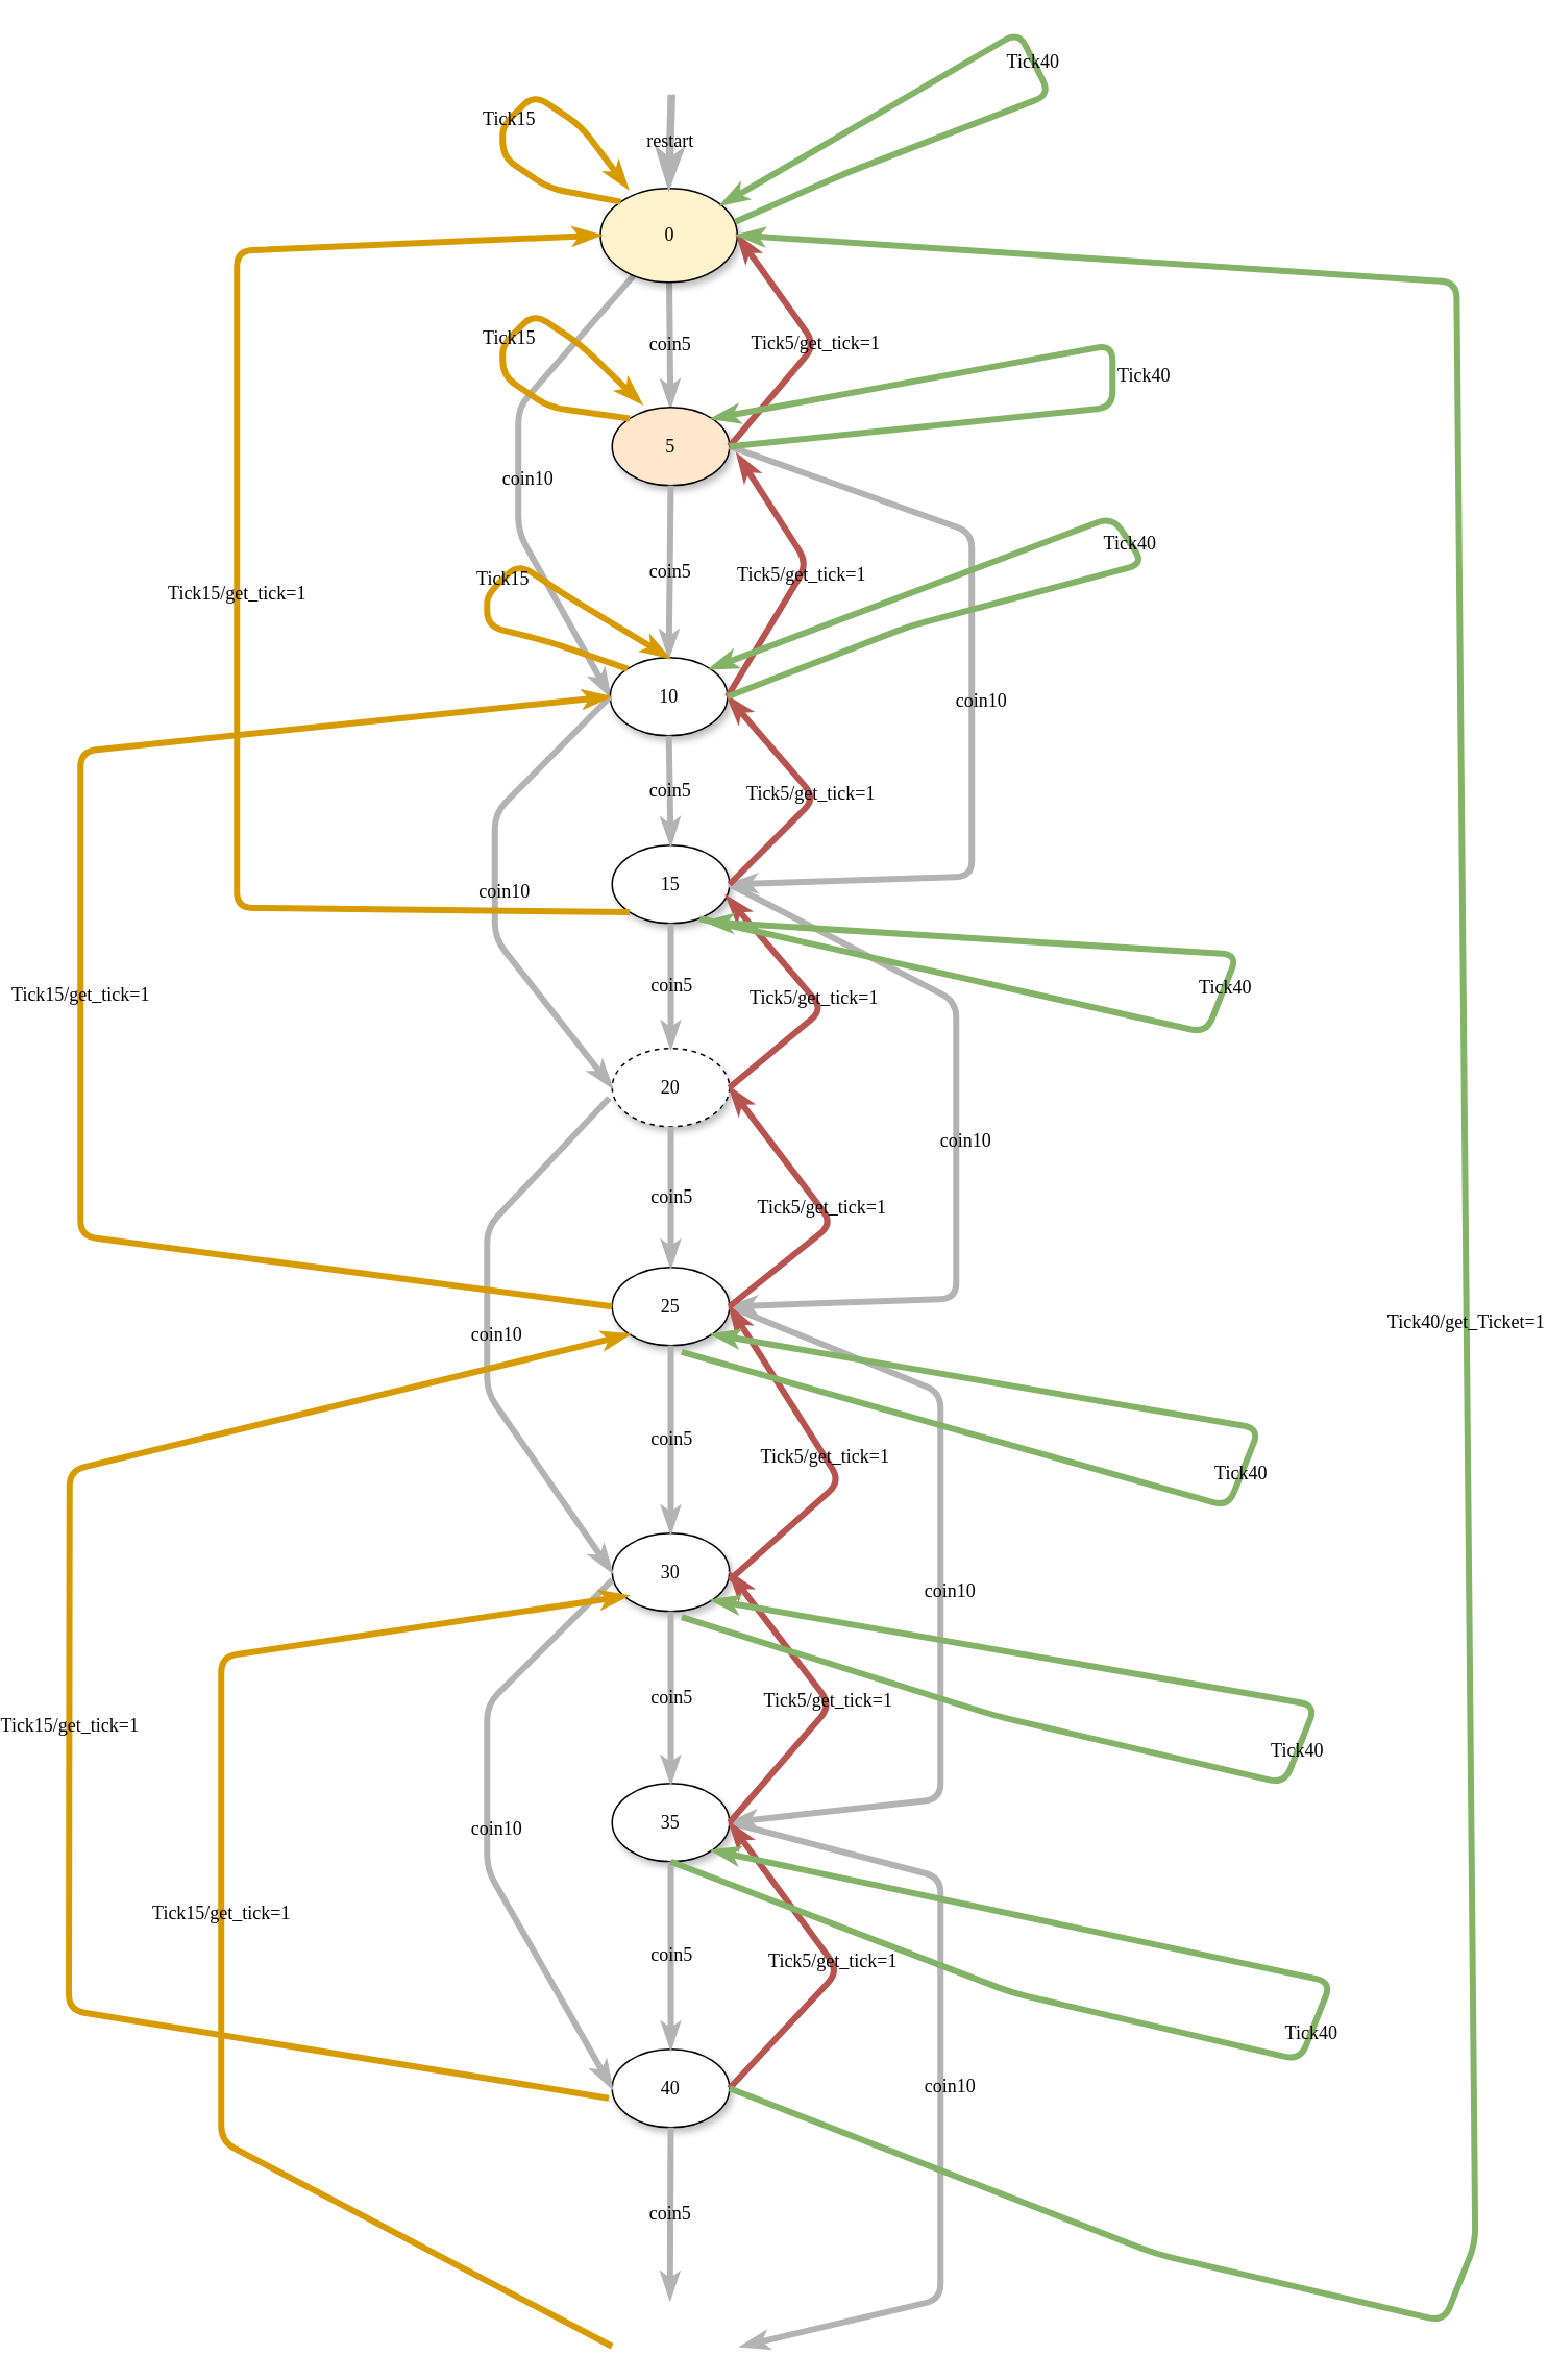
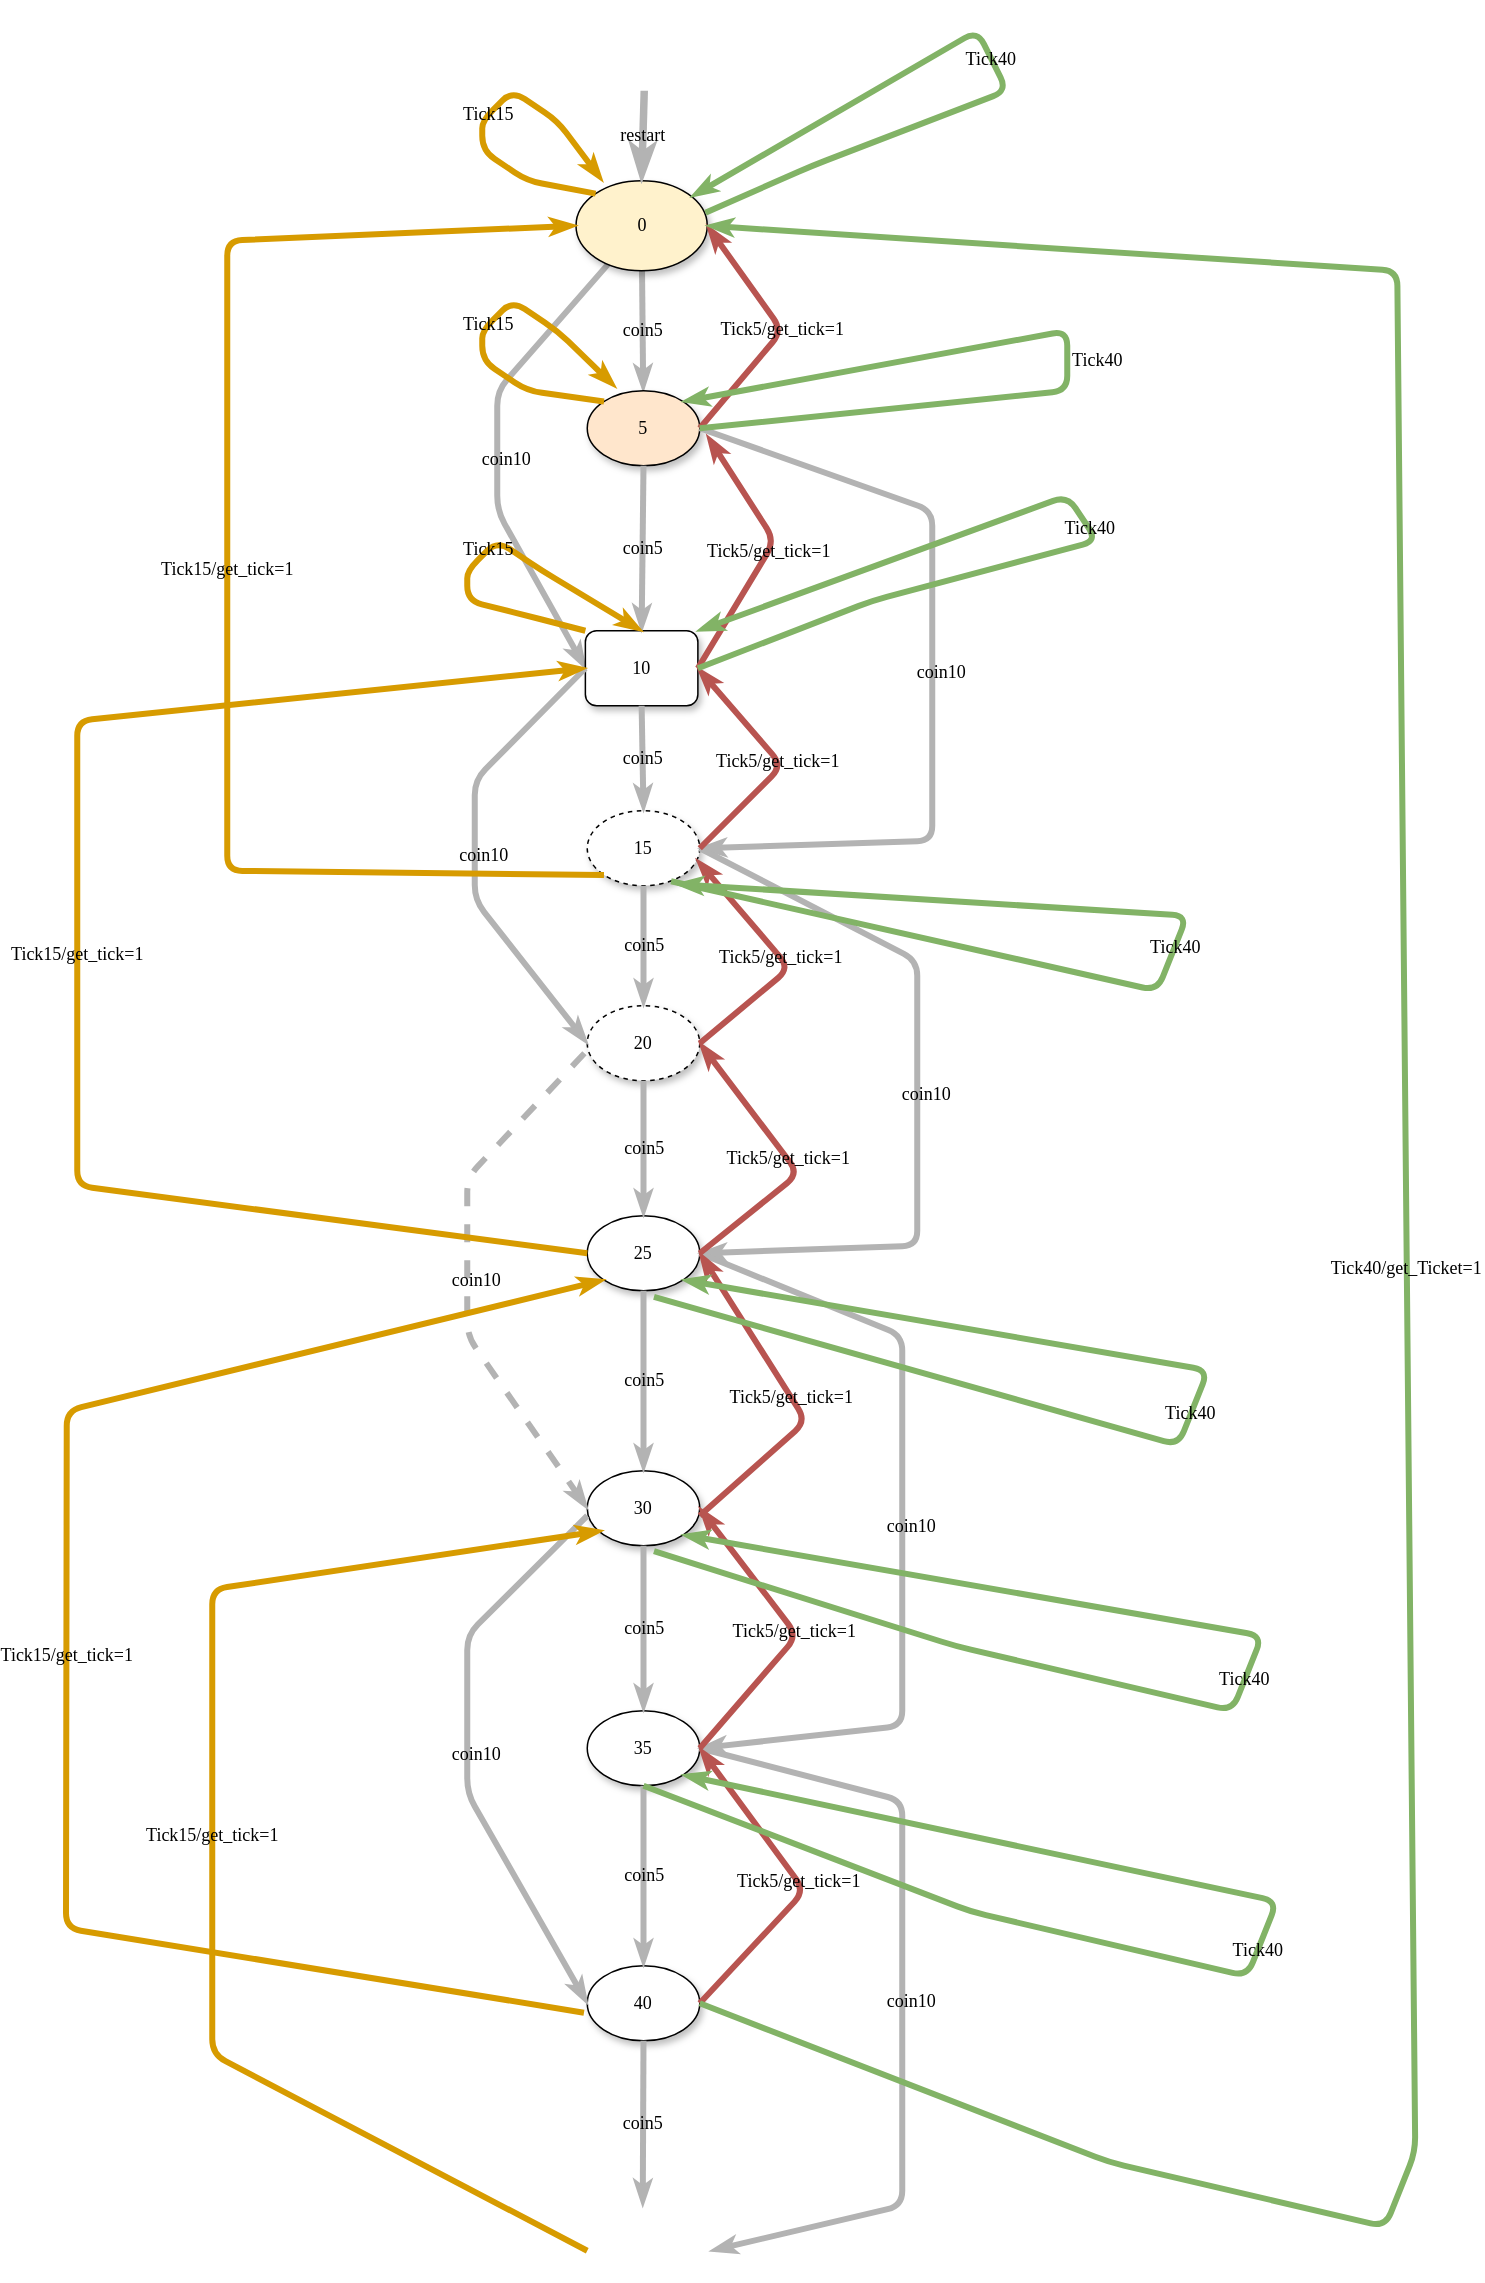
- <mxCell id="7" value="10" style="ellipse;whiteSpace=wrap;html=1;rounded=0;shadow=1;comic=0;labelBackgroundColor=none;strokeWidth=1;fontFamily=Verdana;fontSize=12;align=center;" vertex="1" parent="1"><mxGeometry x="366.75" y="420" width="75" height="50" as="geometry" /></mxCell>
+ <mxCell id="7" value="10" style="whiteSpace=wrap;html=1;shadow=1;comic=0;labelBackgroundColor=none;strokeWidth=1;fontFamily=Verdana;fontSize=12;align=center;rounded=1;" vertex="1" parent="1"><mxGeometry x="366.75" y="420" width="75" height="50" as="geometry" /></mxCell>
- <mxCell id="9" value="15" style="ellipse;whiteSpace=wrap;html=1;rounded=0;shadow=1;comic=0;labelBackgroundColor=none;strokeWidth=1;fontFamily=Verdana;fontSize=12;align=center;" vertex="1" parent="1"><mxGeometry x="368" y="540" width="75" height="50" as="geometry" /></mxCell>
+ <mxCell id="9" value="15" style="ellipse;whiteSpace=wrap;html=1;rounded=0;shadow=1;comic=0;labelBackgroundColor=none;strokeWidth=1;fontFamily=Verdana;fontSize=12;align=center;dashed=1;" vertex="1" parent="1"><mxGeometry x="368" y="540" width="75" height="50" as="geometry" /></mxCell>
- <mxCell id="23" value="coin10" style="edgeStyle=none;rounded=1;html=1;labelBackgroundColor=none;startArrow=none;startFill=0;startSize=5;endArrow=classicThin;endFill=1;endSize=5;jettySize=auto;orthogonalLoop=1;strokeColor=#B3B3B3;strokeWidth=4;fontFamily=Verdana;fontSize=12;entryX=0;entryY=0.5;entryDx=0;entryDy=0;exitX=-0.025;exitY=0.634;exitDx=0;exitDy=0;exitPerimeter=0;" edge="1" parent="1" source="12" target="14"><mxGeometry x="0.006" y="6" relative="1" as="geometry"><mxPoint x="363" y="700" as="sourcePoint" /><mxPoint x="363" y="960" as="targetPoint" /><Array as="points"><mxPoint x="288" y="784.5" /><mxPoint x="288" y="890" /></Array><mxPoint y="1" as="offset" /></mxGeometry></mxCell>
+ <mxCell id="23" value="coin10" style="edgeStyle=none;rounded=1;html=1;labelBackgroundColor=none;startArrow=none;startFill=0;startSize=5;endArrow=classicThin;endFill=1;endSize=5;jettySize=auto;orthogonalLoop=1;strokeColor=#B3B3B3;strokeWidth=4;fontFamily=Verdana;fontSize=12;entryX=0;entryY=0.5;entryDx=0;entryDy=0;exitX=-0.025;exitY=0.634;exitDx=0;exitDy=0;exitPerimeter=0;dashed=1;" edge="1" parent="1" source="12" target="14"><mxGeometry x="0.006" y="6" relative="1" as="geometry"><mxPoint x="363" y="700" as="sourcePoint" /><mxPoint x="363" y="960" as="targetPoint" /><Array as="points"><mxPoint x="288" y="784.5" /><mxPoint x="288" y="890" /></Array><mxPoint y="1" as="offset" /></mxGeometry></mxCell>
